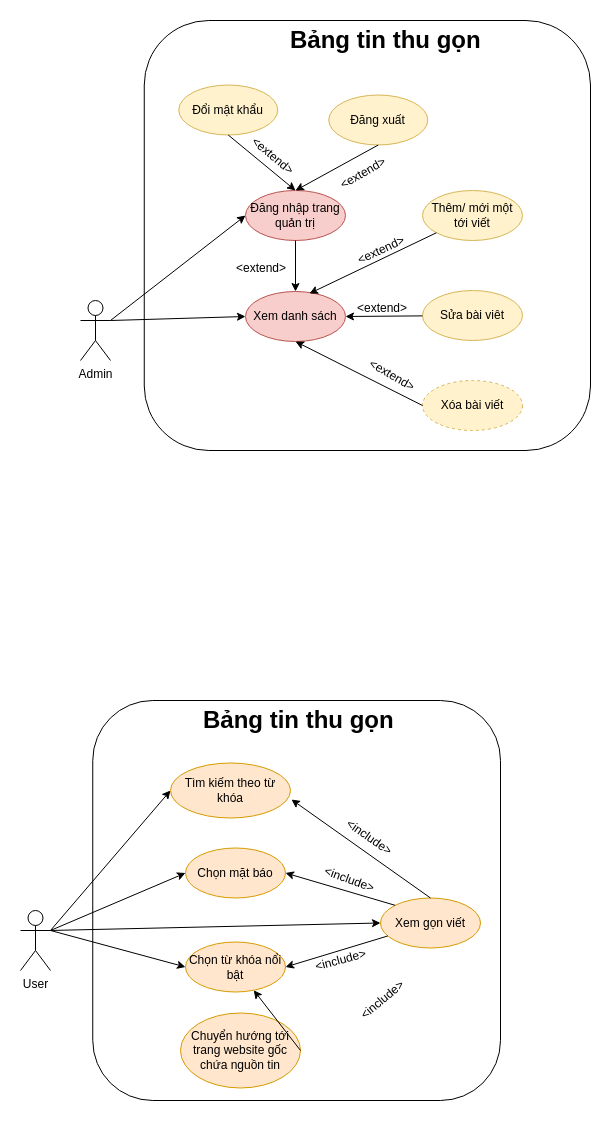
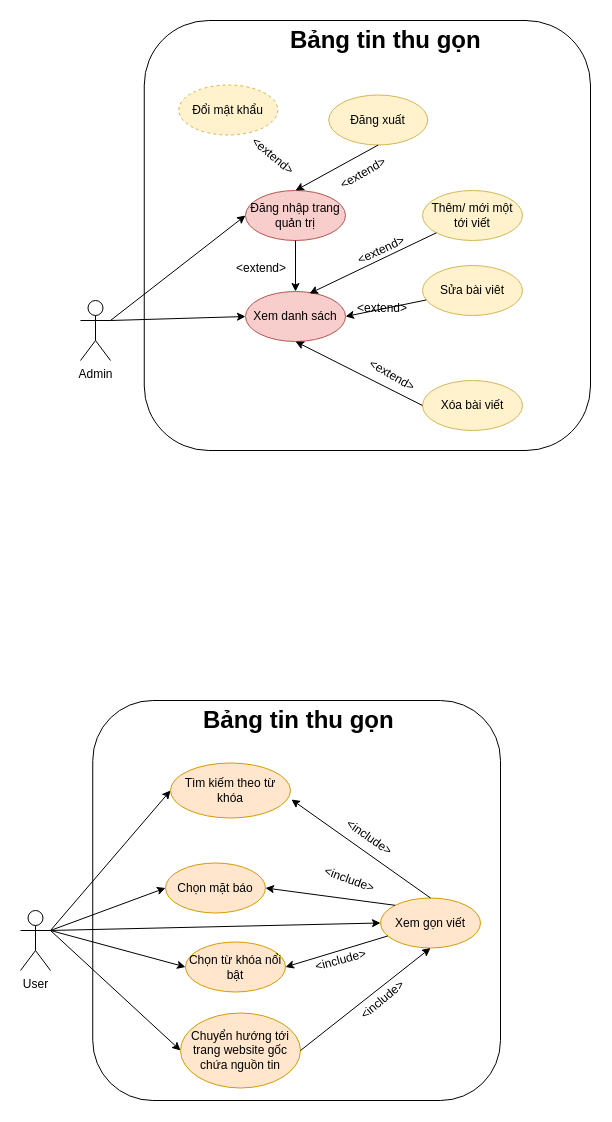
- <mxCell id="8" value="Đổi mật khẩu" style="ellipse;whiteSpace=wrap;html=1;fillColor=#fff2cc;strokeColor=#d6b656;" parent="1" vertex="1"><mxGeometry x="178.25" y="84.5" width="99" height="50" as="geometry" /></mxCell>
+ <mxCell id="8" value="Đổi mật khẩu" style="ellipse;whiteSpace=wrap;html=1;fillColor=#fff2cc;strokeColor=#d6b656;dashed=1;" parent="1" vertex="1"><mxGeometry x="178.25" y="84.5" width="99" height="50" as="geometry" /></mxCell>
- <mxCell id="10" value="" style="endArrow=classic;html=1;rounded=0;exitX=0.5;exitY=1;exitDx=0;exitDy=0;entryX=0.5;entryY=0;entryDx=0;entryDy=0;" parent="1" source="8" target="7" edge="1"><mxGeometry width="50" height="50" relative="1" as="geometry"><mxPoint x="355" y="200" as="sourcePoint" /><mxPoint x="405" y="150" as="targetPoint" /></mxGeometry></mxCell>
- <mxCell id="14" value="Sửa bài viêt" style="ellipse;whiteSpace=wrap;html=1;fillColor=#fff2cc;strokeColor=#d6b656;" parent="1" vertex="1"><mxGeometry x="422" y="290" width="100" height="50" as="geometry" /></mxCell>
+ <mxCell id="14" value="Sửa bài viêt" style="ellipse;whiteSpace=wrap;html=1;fillColor=#fff2cc;strokeColor=#d6b656;" parent="1" vertex="1"><mxGeometry x="422" y="265" width="100" height="50" as="geometry" /></mxCell>
- <mxCell id="15" value="Xóa bài viết" style="ellipse;whiteSpace=wrap;html=1;fillColor=#fff2cc;strokeColor=#d6b656;dashed=1;" parent="1" vertex="1"><mxGeometry x="422" y="380" width="100" height="50" as="geometry" /></mxCell>
+ <mxCell id="15" value="Xóa bài viết" style="ellipse;whiteSpace=wrap;html=1;fillColor=#fff2cc;strokeColor=#d6b656;" parent="1" vertex="1"><mxGeometry x="422" y="380" width="100" height="50" as="geometry" /></mxCell>
- <mxCell id="30" value="Chọn mặt báo" style="ellipse;whiteSpace=wrap;html=1;fillColor=#ffe6cc;strokeColor=#d79b00;" parent="1" vertex="1"><mxGeometry x="185" y="847.5" width="100" height="50" as="geometry" /></mxCell>
+ <mxCell id="30" value="Chọn mặt báo" style="ellipse;whiteSpace=wrap;html=1;fillColor=#ffe6cc;strokeColor=#d79b00;" parent="1" vertex="1"><mxGeometry x="165" y="862.5" width="100" height="50" as="geometry" /></mxCell>
+ <mxCell id="28" value="" style="endArrow=classic;html=1;rounded=0;entryX=0;entryY=0.5;entryDx=0;entryDy=0;exitX=1;exitY=0.333;exitDx=0;exitDy=0;exitPerimeter=0;" parent="1" source="34" target="32" edge="1"><mxGeometry width="50" height="50" relative="1" as="geometry"><mxPoint x="110" y="915" as="sourcePoint" /><mxPoint x="240" y="1055" as="targetPoint" /></mxGeometry></mxCell>
- <mxCell id="36" value="" style="endArrow=classic;html=1;rounded=0;exitX=1;exitY=0.5;exitDx=0;exitDy=0;" parent="1" source="32" target="31" edge="1"><mxGeometry width="50" height="50" relative="1" as="geometry"><mxPoint x="370" y="1100" as="sourcePoint" /><mxPoint x="470" y="970" as="targetPoint" /></mxGeometry></mxCell>
+ <mxCell id="36" value="" style="endArrow=classic;html=1;rounded=0;exitX=1;exitY=0.5;exitDx=0;exitDy=0;entryX=0.5;entryY=1;entryDx=0;entryDy=0;" parent="1" source="32" target="33" edge="1"><mxGeometry width="50" height="50" relative="1" as="geometry"><mxPoint x="370" y="1100" as="sourcePoint" /><mxPoint x="470" y="970" as="targetPoint" /></mxGeometry></mxCell>
